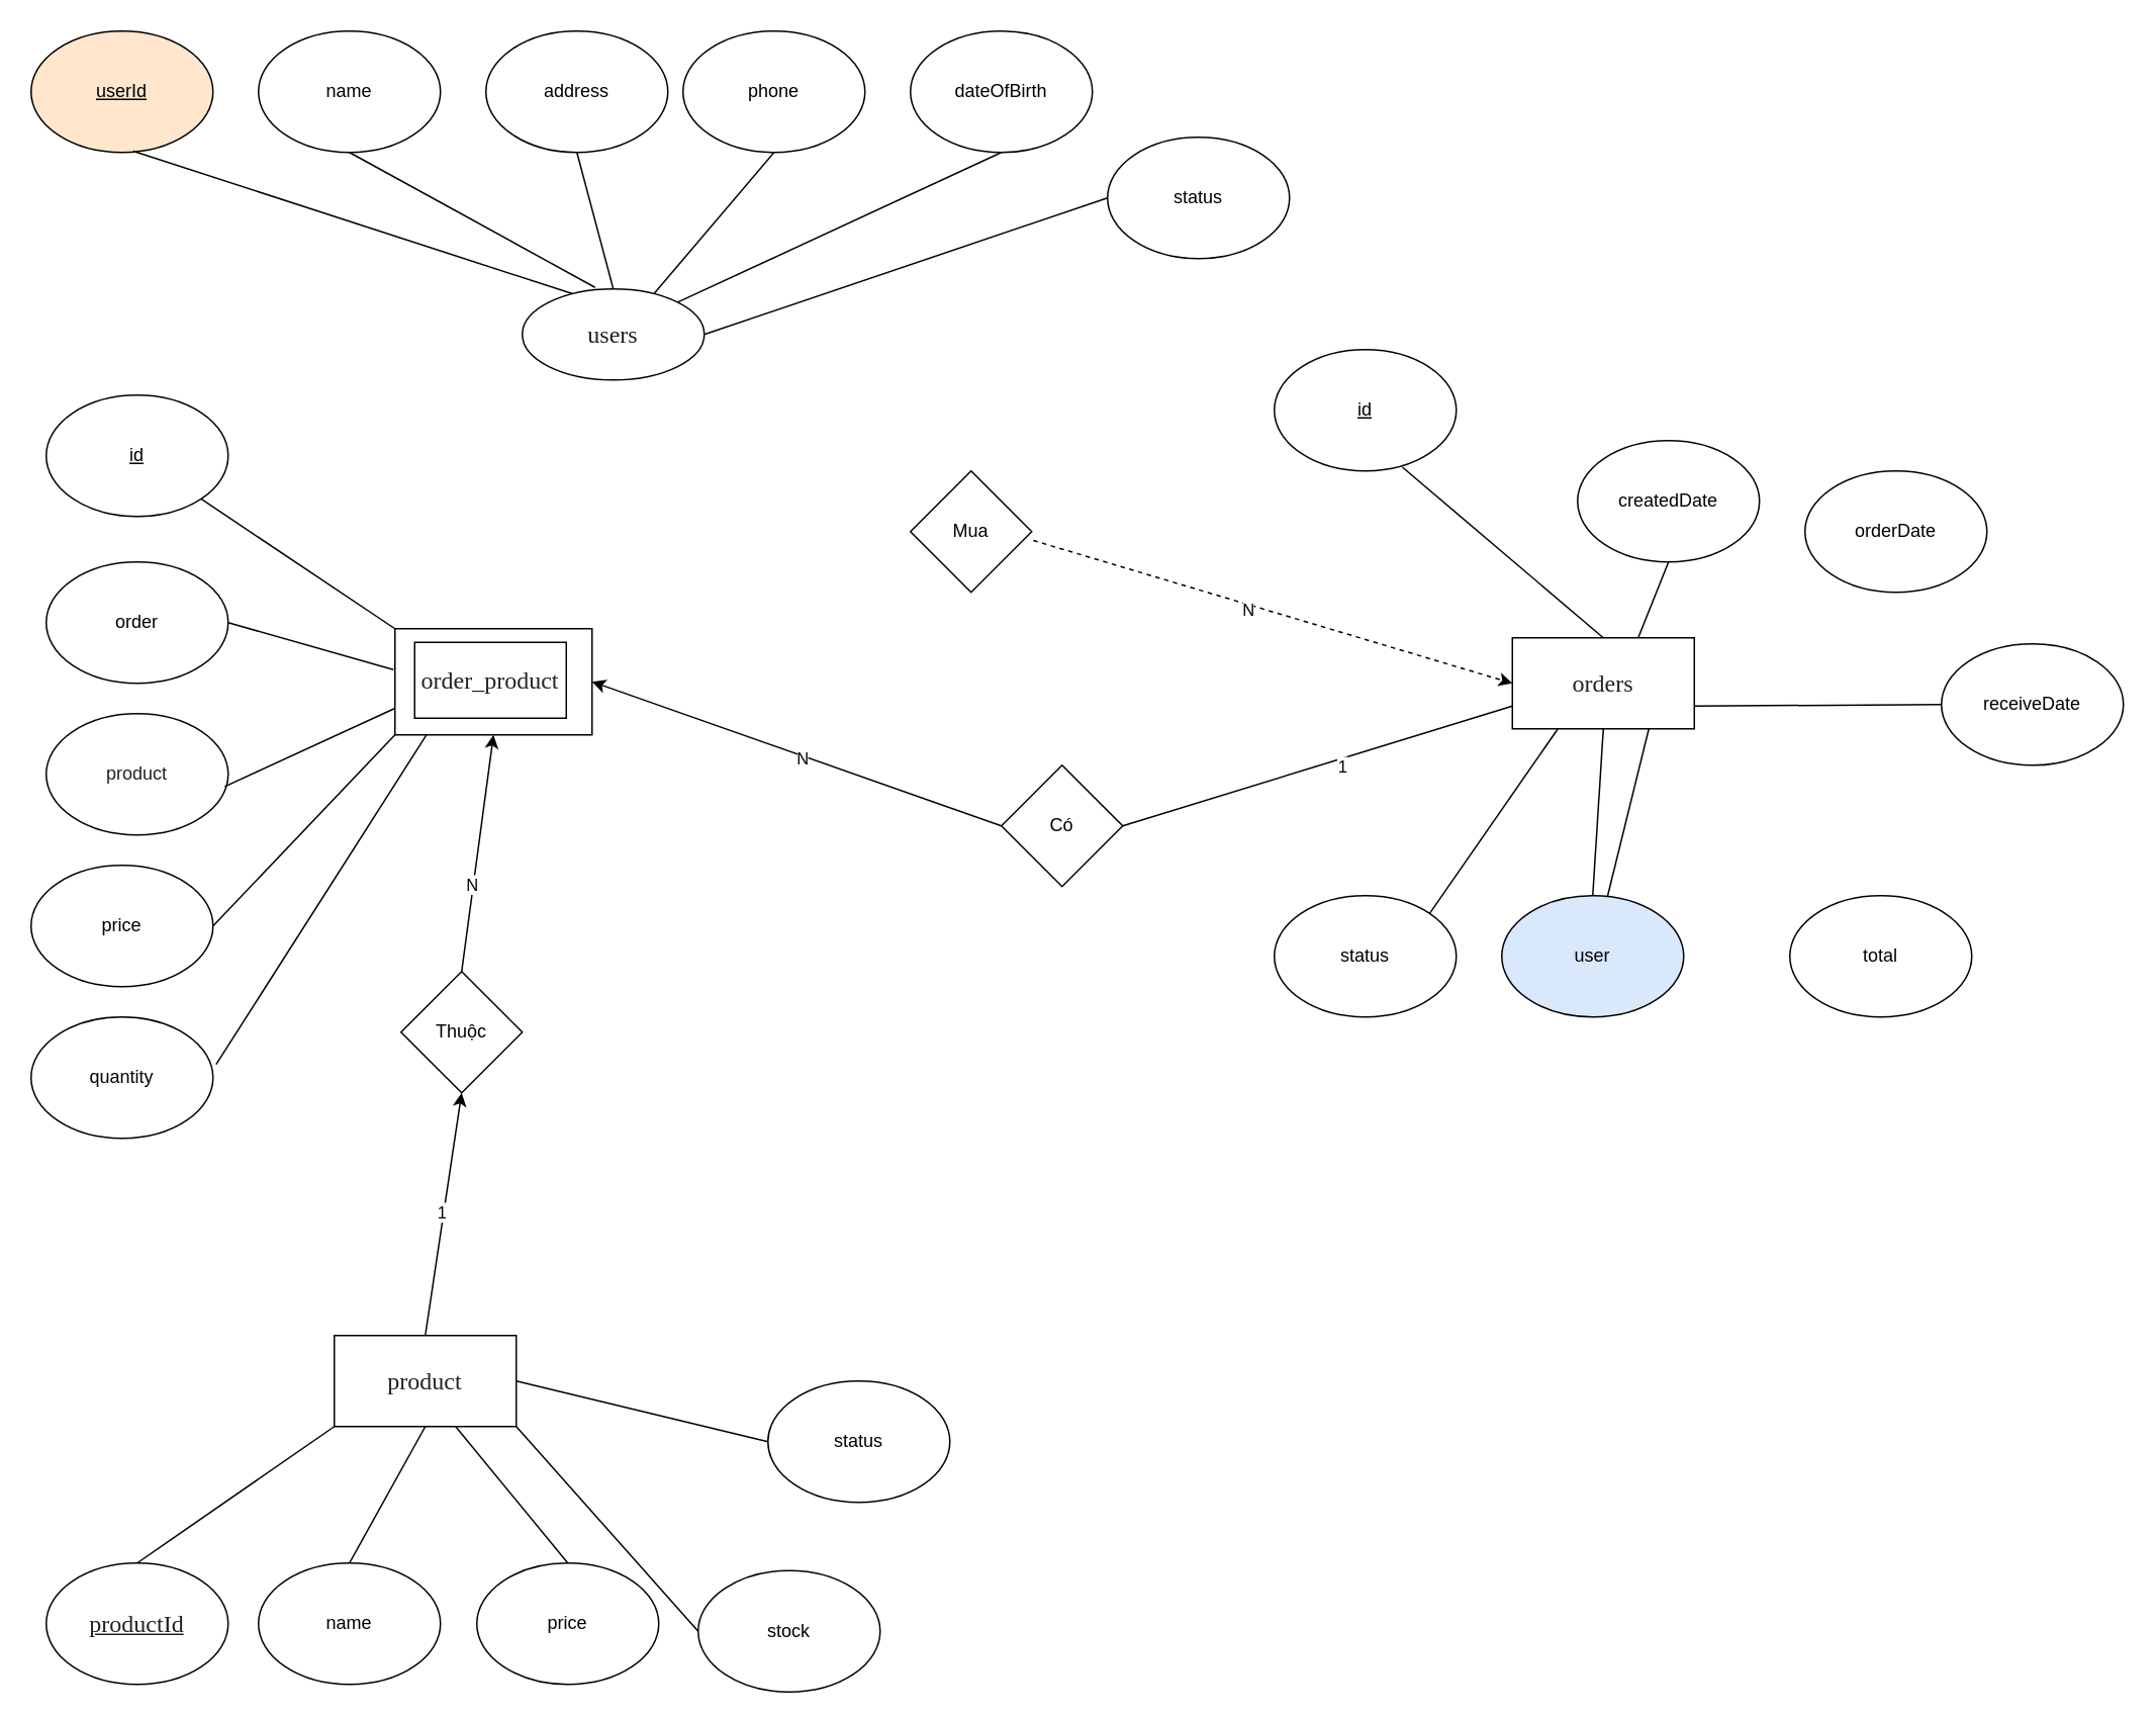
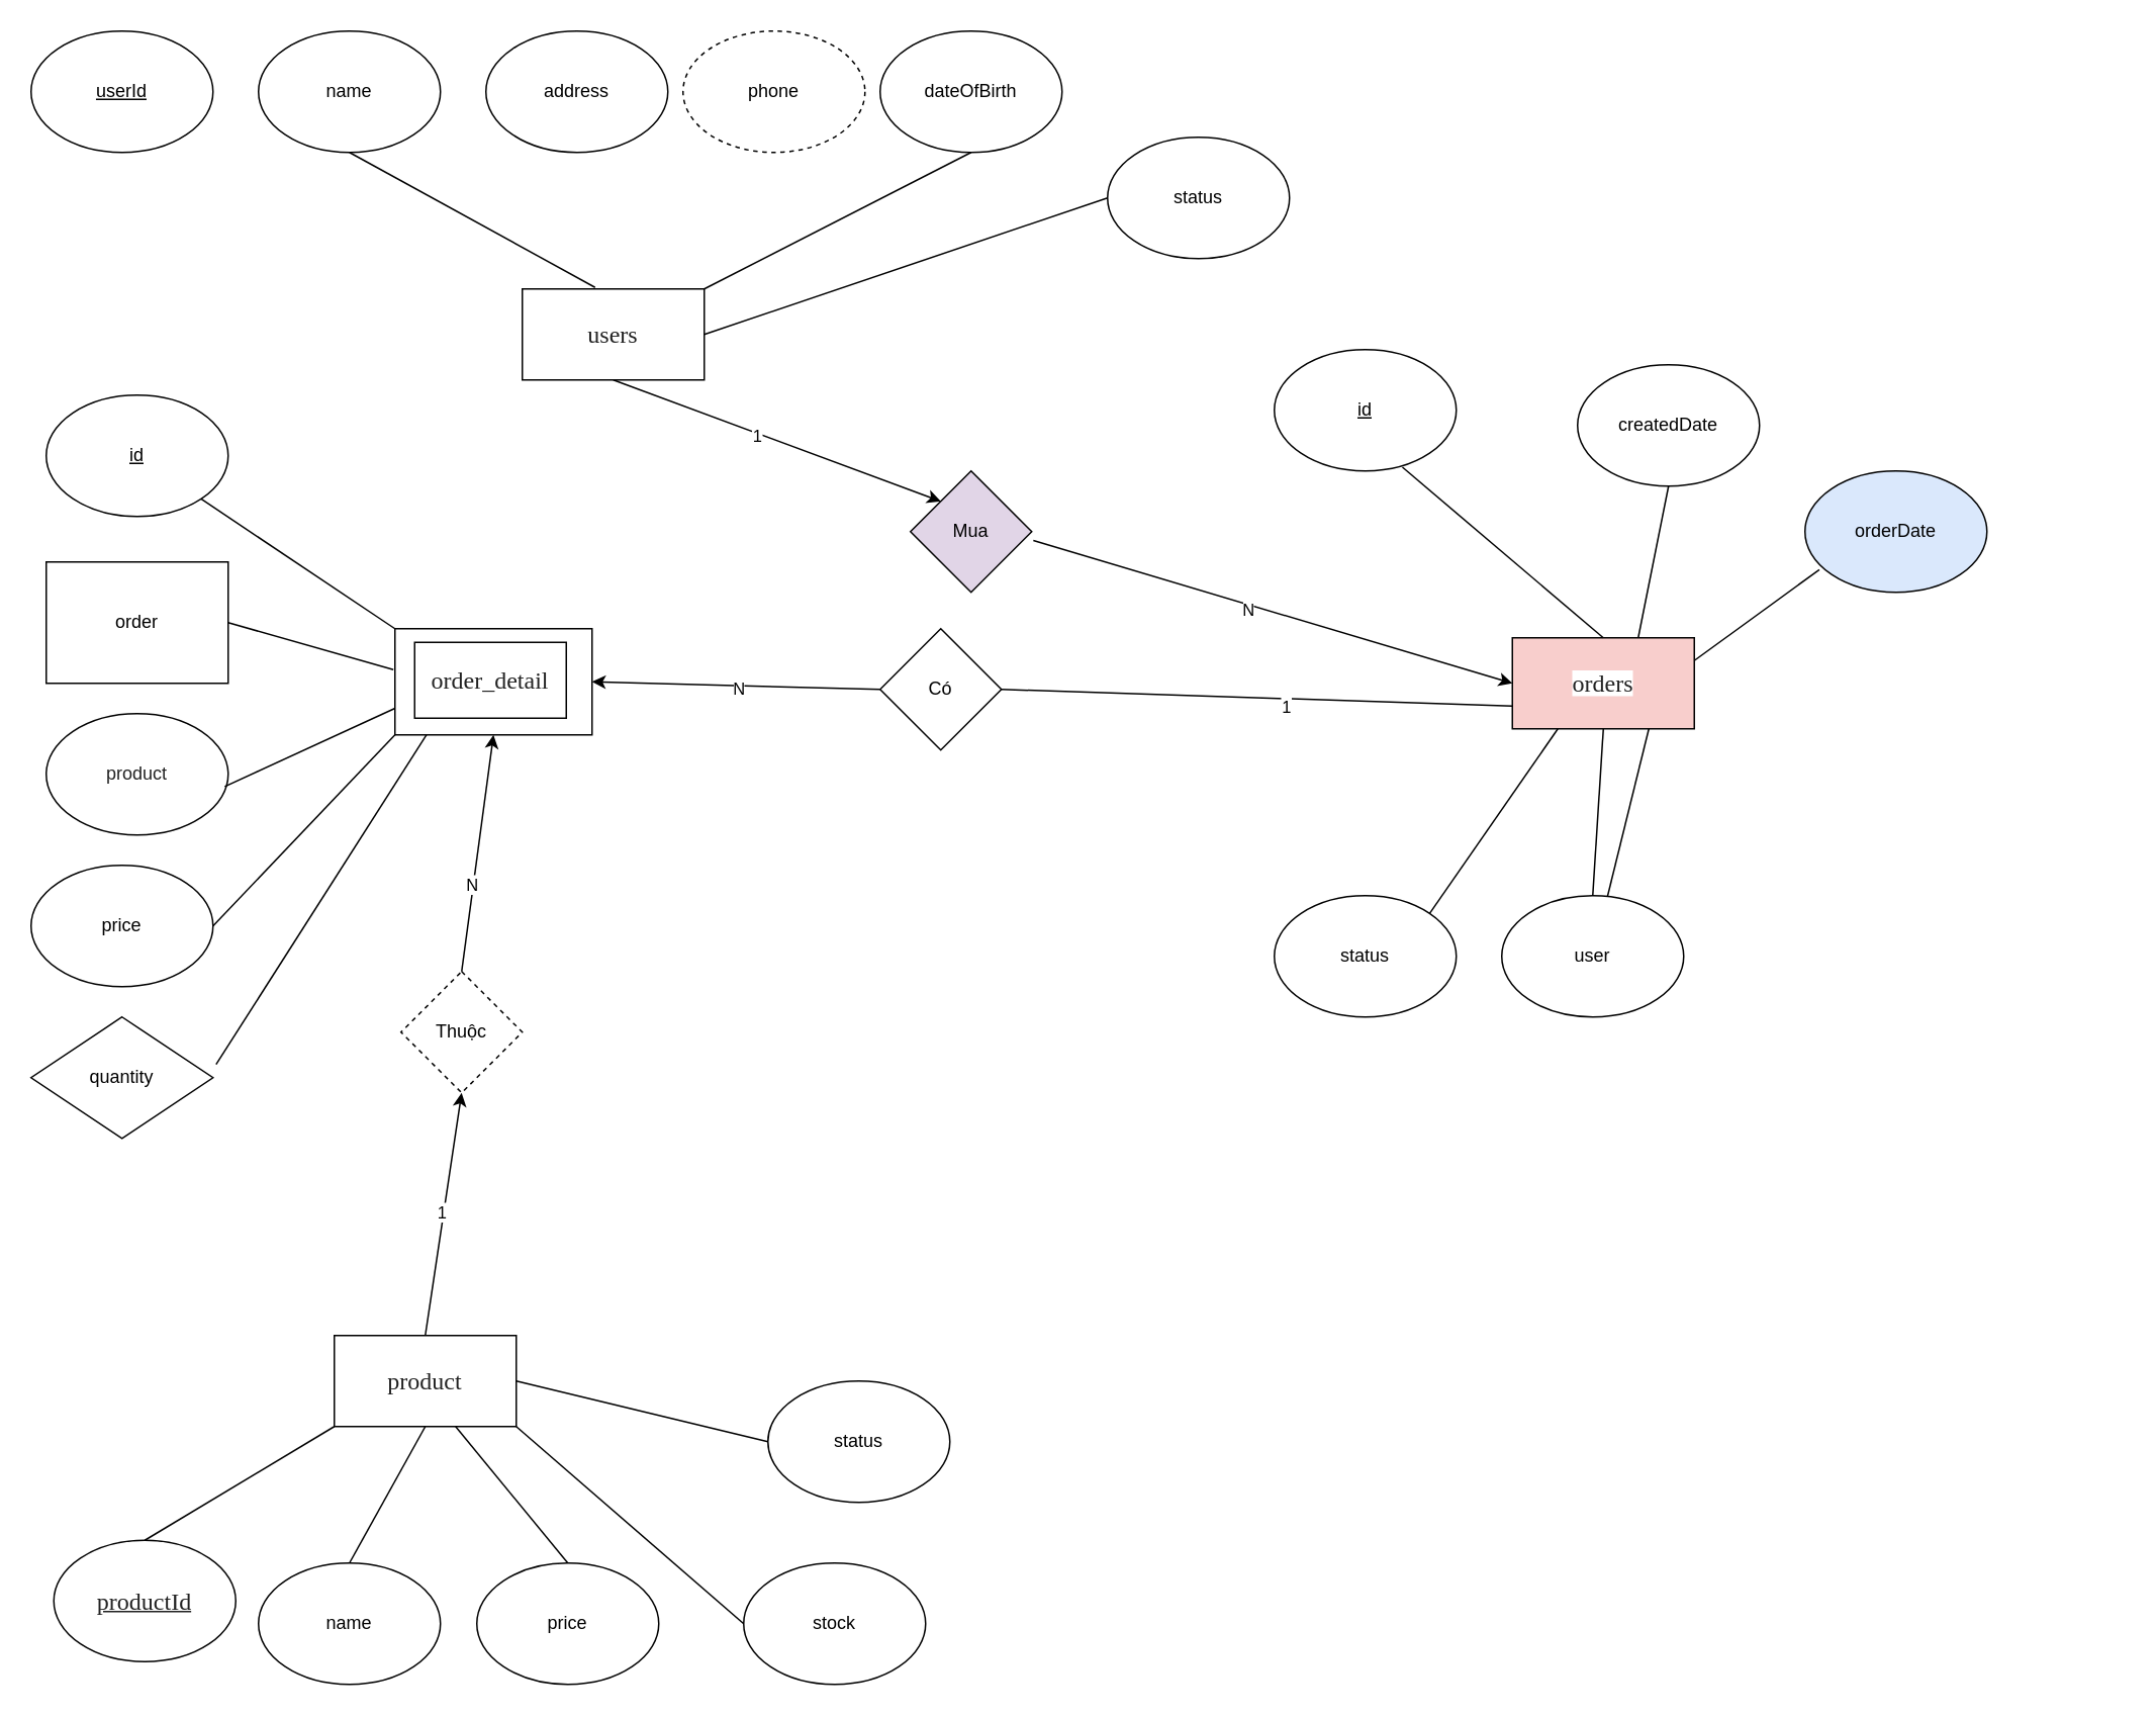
- <mxCell id="5" value="&lt;u&gt;userId&lt;/u&gt;" style="ellipse;whiteSpace=wrap;html=1;fillColor=#ffe6cc;" vertex="1" parent="1"><mxGeometry width="120" height="80" as="geometry" x="20" y="20" /></mxCell>
+ <mxCell id="5" value="&lt;u&gt;userId&lt;/u&gt;" style="ellipse;whiteSpace=wrap;html=1;" vertex="1" parent="1"><mxGeometry width="120" height="80" as="geometry" x="20" y="20" /></mxCell>
- <mxCell id="21" value="phone" style="ellipse;whiteSpace=wrap;html=1;" vertex="1" parent="1"><mxGeometry x="450" width="120" height="80" as="geometry" y="20" /></mxCell>
+ <mxCell id="21" value="phone" style="ellipse;whiteSpace=wrap;html=1;dashed=1;" vertex="1" parent="1"><mxGeometry x="450" width="120" height="80" as="geometry" y="20" /></mxCell>
- <mxCell id="7" value="dateOfBirth" style="ellipse;whiteSpace=wrap;html=1;" vertex="1" parent="1"><mxGeometry x="600" y="20" width="120" height="80" as="geometry" /></mxCell>
+ <mxCell id="7" value="dateOfBirth" style="ellipse;whiteSpace=wrap;html=1;" vertex="1" parent="1"><mxGeometry x="580" width="120" height="80" as="geometry" y="20" /></mxCell>
- <mxCell id="22" value="" style="endArrow=none;html=1;rounded=0;exitX=0.5;exitY=0;exitDx=0;exitDy=0;entryX=0.5;entryY=1;entryDx=0;entryDy=0;" edge="1" parent="1" source="2" target="17"><mxGeometry width="50" height="50" relative="1" as="geometry"><mxPoint x="453" y="189" as="sourcePoint" /><mxPoint x="295" y="140" as="targetPoint" /></mxGeometry></mxCell>
- <mxCell id="8" value="" style="endArrow=none;html=1;rounded=0;exitX=0.25;exitY=0;exitDx=0;exitDy=0;entryX=0.562;entryY=0.99;entryDx=0;entryDy=0;entryPerimeter=0;" edge="1" parent="1" source="2" target="5"><mxGeometry width="50" height="50" relative="1" as="geometry"><mxPoint x="414" y="190" as="sourcePoint" /><mxPoint x="234" y="150" as="targetPoint" /></mxGeometry></mxCell>
- <mxCell id="20" value="" style="endArrow=none;html=1;rounded=0;exitX=0.5;exitY=1;exitDx=0;exitDy=0;entryX=0.75;entryY=0;entryDx=0;entryDy=0;" edge="1" parent="1" source="21" target="2"><mxGeometry width="50" height="50" relative="1" as="geometry"><mxPoint x="618" y="140" as="sourcePoint" /><mxPoint x="420" y="178" as="targetPoint" /></mxGeometry></mxCell>
- <mxCell id="2" value="&lt;div style=&quot;text-align: left;&quot;&gt;&lt;font face=&quot;Roboto Flex&quot; color=&quot;#222222&quot;&gt;&lt;span style=&quot;font-size: 16px; background-color: rgb(255, 255, 255);&quot;&gt;users&lt;/span&gt;&lt;/font&gt;&lt;/div&gt;" style="ellipse;whiteSpace=wrap;html=1;" vertex="1" parent="1"><mxGeometry x="344" y="190" width="120" height="60" as="geometry" /></mxCell>
+ <mxCell id="2" value="&lt;div style=&quot;text-align: left;&quot;&gt;&lt;font face=&quot;Roboto Flex&quot; color=&quot;#222222&quot;&gt;&lt;span style=&quot;font-size: 16px; background-color: rgb(255, 255, 255);&quot;&gt;users&lt;/span&gt;&lt;/font&gt;&lt;/div&gt;" style="rounded=0;whiteSpace=wrap;html=1;" vertex="1" parent="1"><mxGeometry x="344" y="190" width="120" height="60" as="geometry" /></mxCell>
+ <mxCell id="34" value="" style="endArrow=classic;html=1;rounded=0;exitX=0.5;exitY=1;exitDx=0;exitDy=0;entryX=0;entryY=0;entryDx=0;entryDy=0;" edge="1" parent="1" source="2" target="4"><mxGeometry width="50" height="50" relative="1" as="geometry"><mxPoint x="570" y="460" as="sourcePoint" /><mxPoint x="620" y="410" as="targetPoint" /></mxGeometry></mxCell>
+ <mxCell id="35" value="1" style="edgeLabel;html=1;align=center;verticalAlign=middle;resizable=0;points=[];" vertex="1" connectable="0" parent="34"><mxGeometry x="-0.124" y="-2" relative="1" as="geometry"><mxPoint as="offset" /></mxGeometry></mxCell>
- <mxCell id="50" value="createdDate" style="ellipse;whiteSpace=wrap;html=1;" vertex="1" parent="1"><mxGeometry x="1040" y="290" width="120" height="80" as="geometry" /></mxCell>
+ <mxCell id="50" value="createdDate" style="ellipse;whiteSpace=wrap;html=1;" vertex="1" parent="1"><mxGeometry x="1040" y="240" width="120" height="80" as="geometry" /></mxCell>
- <mxCell id="4" value="Mua" style="rhombus;whiteSpace=wrap;html=1;" vertex="1" parent="1"><mxGeometry x="600" y="310" width="80" height="80" as="geometry" /></mxCell>
+ <mxCell id="4" value="Mua" style="rhombus;whiteSpace=wrap;html=1;fillColor=#e1d5e7;" vertex="1" parent="1"><mxGeometry x="600" y="310" width="80" height="80" as="geometry" /></mxCell>
- <mxCell id="58" value="orderDate" style="ellipse;whiteSpace=wrap;html=1;" vertex="1" parent="1"><mxGeometry x="1190" y="310" width="120" height="80" as="geometry" /></mxCell>
+ <mxCell id="58" value="orderDate" style="ellipse;whiteSpace=wrap;html=1;fillColor=#dae8fc;" vertex="1" parent="1"><mxGeometry x="1190" y="310" width="120" height="80" as="geometry" /></mxCell>
+ <mxCell id="63" value="" style="endArrow=none;html=1;rounded=0;exitX=0.079;exitY=0.813;exitDx=0;exitDy=0;entryX=1;entryY=0.25;entryDx=0;entryDy=0;exitPerimeter=0;" edge="1" parent="1" source="58" target="46"><mxGeometry width="50" height="50" relative="1" as="geometry"><mxPoint x="1100" y="350" as="sourcePoint" /><mxPoint x="1233" y="462" as="targetPoint" /></mxGeometry></mxCell>
- <mxCell id="43" value="order" style="ellipse;whiteSpace=wrap;html=1;" vertex="1" parent="1"><mxGeometry x="30" y="370" width="120" height="80" as="geometry" /></mxCell>
+ <mxCell id="43" value="order" style="whiteSpace=wrap;html=1;rounded=0;" vertex="1" parent="1"><mxGeometry x="30" y="370" width="120" height="80" as="geometry" /></mxCell>
- <mxCell id="27" value="" style="endArrow=classic;html=1;rounded=0;exitX=1.013;exitY=0.573;exitDx=0;exitDy=0;entryX=0;entryY=0.5;entryDx=0;entryDy=0;exitPerimeter=0;dashed=1;" edge="1" parent="1" source="4" target="46"><mxGeometry width="50" height="50" relative="1" as="geometry"><mxPoint x="570" y="360" as="sourcePoint" /><mxPoint x="620" y="310" as="targetPoint" /></mxGeometry></mxCell>
+ <mxCell id="27" value="" style="endArrow=classic;html=1;rounded=0;exitX=1.013;exitY=0.573;exitDx=0;exitDy=0;entryX=0;entryY=0.5;entryDx=0;entryDy=0;exitPerimeter=0;" edge="1" parent="1" source="4" target="46"><mxGeometry width="50" height="50" relative="1" as="geometry"><mxPoint x="570" y="360" as="sourcePoint" /><mxPoint x="620" y="310" as="targetPoint" /></mxGeometry></mxCell>
- <mxCell id="26" value="&lt;div style=&quot;text-align: left;&quot;&gt;&lt;font face=&quot;Roboto Flex&quot; color=&quot;#222222&quot;&gt;&lt;span style=&quot;font-size: 16px; background-color: rgb(255, 255, 255);&quot;&gt;order_product&lt;/span&gt;&lt;/font&gt;&lt;/div&gt;" style="rounded=0;whiteSpace=wrap;html=1;" vertex="1" parent="1"><mxGeometry x="273" y="423" width="100" height="50" as="geometry" /></mxCell>
+ <mxCell id="26" value="&lt;div style=&quot;text-align: left;&quot;&gt;&lt;font face=&quot;Roboto Flex&quot; color=&quot;#222222&quot;&gt;&lt;span style=&quot;font-size: 16px; background-color: rgb(255, 255, 255);&quot;&gt;order_detail&lt;/span&gt;&lt;/font&gt;&lt;/div&gt;" style="rounded=0;whiteSpace=wrap;html=1;" vertex="1" parent="1"><mxGeometry x="273" y="423" width="100" height="50" as="geometry" /></mxCell>
- <mxCell id="46" value="&lt;div style=&quot;text-align: left;&quot;&gt;&lt;font face=&quot;Roboto Flex&quot; color=&quot;#222222&quot;&gt;&lt;span style=&quot;font-size: 16px; background-color: rgb(255, 255, 255);&quot;&gt;orders&lt;/span&gt;&lt;/font&gt;&lt;/div&gt;" style="rounded=0;whiteSpace=wrap;html=1;" vertex="1" parent="1"><mxGeometry x="997" y="420" width="120" height="60" as="geometry" /></mxCell>
+ <mxCell id="46" value="&lt;div style=&quot;text-align: left;&quot;&gt;&lt;font face=&quot;Roboto Flex&quot; color=&quot;#222222&quot;&gt;&lt;span style=&quot;font-size: 16px; background-color: rgb(255, 255, 255);&quot;&gt;orders&lt;/span&gt;&lt;/font&gt;&lt;/div&gt;" style="rounded=0;whiteSpace=wrap;html=1;fillColor=#f8cecc;" vertex="1" parent="1"><mxGeometry x="997" y="420" width="120" height="60" as="geometry" /></mxCell>
- <mxCell id="59" value="receiveDate" style="ellipse;whiteSpace=wrap;html=1;" vertex="1" parent="1"><mxGeometry x="1280" y="424" width="120" height="80" as="geometry" /></mxCell>
- <mxCell id="65" value="" style="endArrow=none;html=1;rounded=0;exitX=1;exitY=0.75;exitDx=0;exitDy=0;entryX=0;entryY=0.5;entryDx=0;entryDy=0;" edge="1" parent="1" source="46" target="59"><mxGeometry width="50" height="50" relative="1" as="geometry"><mxPoint x="1135.52" y="529.52" as="sourcePoint" /><mxPoint x="1268.52" y="641.52" as="targetPoint" /></mxGeometry></mxCell>
- <mxCell id="53" value="Có" style="rhombus;whiteSpace=wrap;html=1;" vertex="1" parent="1"><mxGeometry x="660" y="504" width="80" height="80" as="geometry" /></mxCell>
+ <mxCell id="53" value="Có" style="rhombus;whiteSpace=wrap;html=1;" vertex="1" parent="1"><mxGeometry x="580" y="414" width="80" height="80" as="geometry" /></mxCell>
- <mxCell id="60" value="user" style="ellipse;whiteSpace=wrap;html=1;fillColor=#dae8fc;" vertex="1" parent="1"><mxGeometry x="990" y="590" width="120" height="80" as="geometry" /></mxCell>
+ <mxCell id="60" value="user" style="ellipse;whiteSpace=wrap;html=1;" vertex="1" parent="1"><mxGeometry x="990" y="590" width="120" height="80" as="geometry" /></mxCell>
- <mxCell id="52" value="total" style="ellipse;whiteSpace=wrap;html=1;" vertex="1" parent="1"><mxGeometry x="1180" y="590" width="120" height="80" as="geometry" /></mxCell>
- <mxCell id="29" value="Thuộc" style="rhombus;whiteSpace=wrap;html=1;" vertex="1" parent="1"><mxGeometry x="264" y="640" width="80" height="80" as="geometry" /></mxCell>
+ <mxCell id="29" value="Thuộc" style="rhombus;whiteSpace=wrap;html=1;dashed=1;" vertex="1" parent="1"><mxGeometry x="264" y="640" width="80" height="80" as="geometry" /></mxCell>
- <mxCell id="39" value="quantity" style="ellipse;whiteSpace=wrap;html=1;" vertex="1" parent="1"><mxGeometry y="670" width="120" height="80" as="geometry" x="20" /></mxCell>
+ <mxCell id="39" value="quantity" style="rhombus;whiteSpace=wrap;html=1;" vertex="1" parent="1"><mxGeometry y="670" width="120" height="80" as="geometry" x="20" /></mxCell>
- <mxCell id="9" value="&lt;span style=&quot;color: rgb(34, 34, 34); font-family: &amp;quot;Roboto Flex&amp;quot;; font-size: 16px; text-align: left; background-color: rgb(255, 255, 255);&quot;&gt;&lt;u&gt;productId&lt;/u&gt;&lt;/span&gt;" style="ellipse;whiteSpace=wrap;html=1;" vertex="1" parent="1"><mxGeometry x="30" y="1030" width="120" height="80" as="geometry" /></mxCell>
+ <mxCell id="9" value="&lt;span style=&quot;color: rgb(34, 34, 34); font-family: &amp;quot;Roboto Flex&amp;quot;; font-size: 16px; text-align: left; background-color: rgb(255, 255, 255);&quot;&gt;&lt;u&gt;productId&lt;/u&gt;&lt;/span&gt;" style="ellipse;whiteSpace=wrap;html=1;" vertex="1" parent="1"><mxGeometry x="35" y="1015" width="120" height="80" as="geometry" /></mxCell>
- <mxCell id="12" value="stock" style="ellipse;whiteSpace=wrap;html=1;" vertex="1" parent="1"><mxGeometry x="460" y="1035" width="120" height="80" as="geometry" /></mxCell>
+ <mxCell id="12" value="stock" style="ellipse;whiteSpace=wrap;html=1;" vertex="1" parent="1"><mxGeometry x="490" y="1030" width="120" height="80" as="geometry" /></mxCell>
